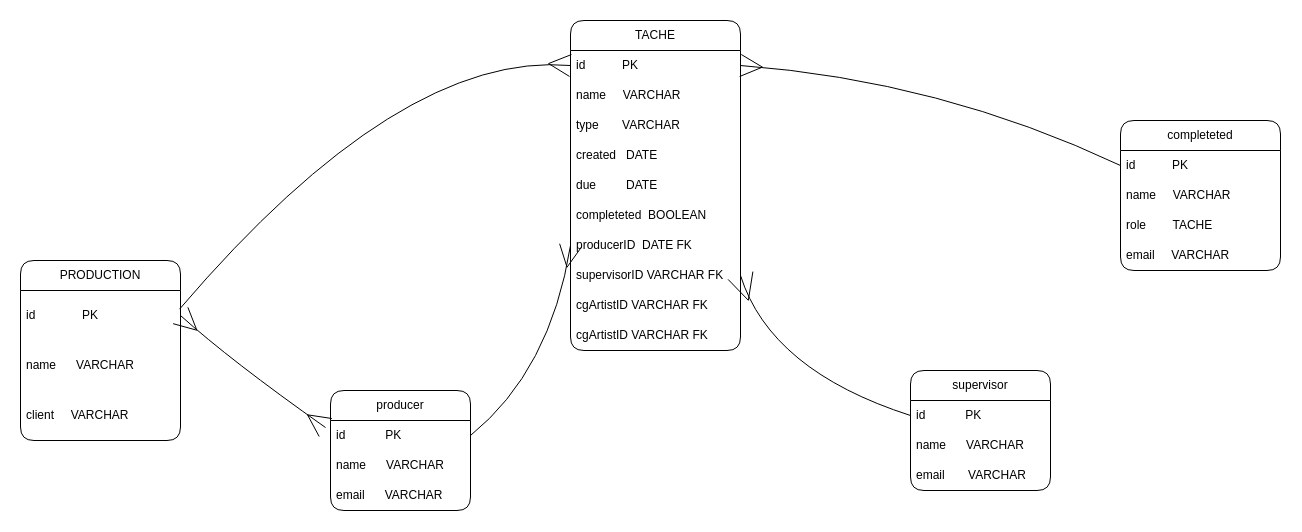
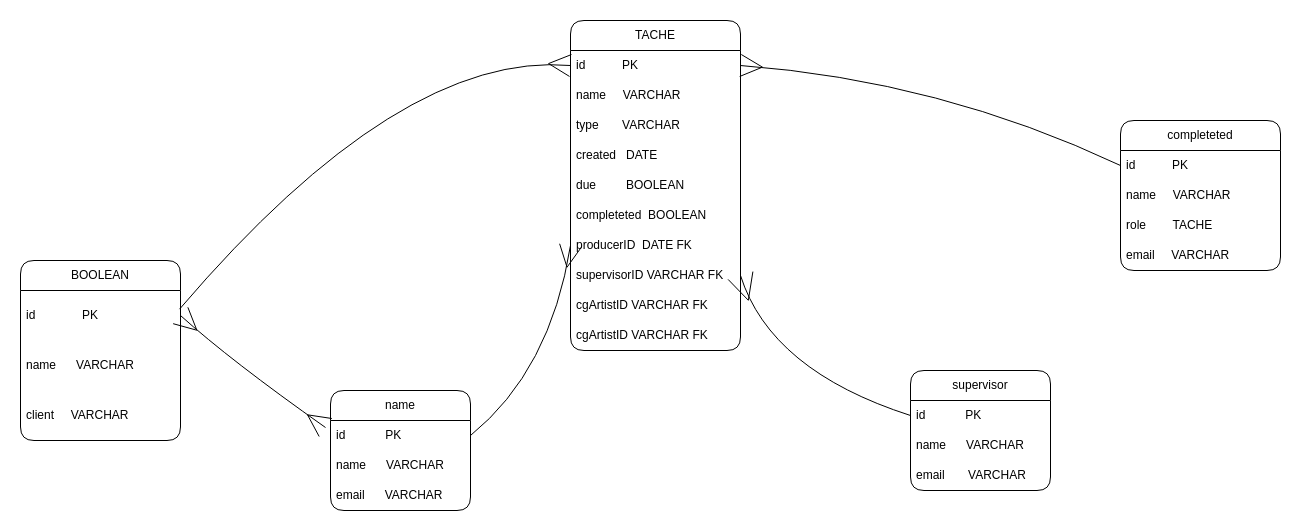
- <mxCell id="11" value="due&amp;nbsp; &amp;nbsp; &amp;nbsp; &amp;nbsp; &amp;nbsp;DATE" style="text;strokeColor=none;fillColor=none;align=left;verticalAlign=middle;spacingLeft=4;spacingRight=4;overflow=hidden;points=[[0,0.5],[1,0.5]];portConstraint=eastwest;rotatable=0;whiteSpace=wrap;html=1;rounded=1;" parent="6" vertex="1"><mxGeometry y="150" width="170" height="30" as="geometry" /></mxCell>
+ <mxCell id="11" value="due&amp;nbsp; &amp;nbsp; &amp;nbsp; &amp;nbsp; &amp;nbsp;BOOLEAN" style="text;strokeColor=none;fillColor=none;align=left;verticalAlign=middle;spacingLeft=4;spacingRight=4;overflow=hidden;points=[[0,0.5],[1,0.5]];portConstraint=eastwest;rotatable=0;whiteSpace=wrap;html=1;rounded=1;" parent="6" vertex="1"><mxGeometry y="150" width="170" height="30" as="geometry" /></mxCell>
- <mxCell id="2" value="PRODUCTION" style="swimlane;fontStyle=0;childLayout=stackLayout;horizontal=1;startSize=30;horizontalStack=0;resizeParent=1;resizeParentMax=0;resizeLast=0;collapsible=1;marginBottom=0;whiteSpace=wrap;html=1;rounded=1;" parent="1" vertex="1"><mxGeometry x="20" y="260" width="160" height="180" as="geometry"><mxRectangle x="100" y="120" width="120" height="30" as="alternateBounds" /></mxGeometry></mxCell>
+ <mxCell id="2" value="BOOLEAN" style="swimlane;fontStyle=0;childLayout=stackLayout;horizontal=1;startSize=30;horizontalStack=0;resizeParent=1;resizeParentMax=0;resizeLast=0;collapsible=1;marginBottom=0;whiteSpace=wrap;html=1;rounded=1;" parent="1" vertex="1"><mxGeometry x="20" y="260" width="160" height="180" as="geometry"><mxRectangle x="100" y="120" width="120" height="30" as="alternateBounds" /></mxGeometry></mxCell>
- <mxCell id="23" value="producer" style="swimlane;fontStyle=0;childLayout=stackLayout;horizontal=1;startSize=30;horizontalStack=0;resizeParent=1;resizeParentMax=0;resizeLast=0;collapsible=1;marginBottom=0;whiteSpace=wrap;html=1;rounded=1;" parent="1" vertex="1"><mxGeometry x="330" y="390" width="140" height="120" as="geometry" /></mxCell>
+ <mxCell id="23" value="name" style="swimlane;fontStyle=0;childLayout=stackLayout;horizontal=1;startSize=30;horizontalStack=0;resizeParent=1;resizeParentMax=0;resizeLast=0;collapsible=1;marginBottom=0;whiteSpace=wrap;html=1;rounded=1;" parent="1" vertex="1"><mxGeometry x="330" y="390" width="140" height="120" as="geometry" /></mxCell>
